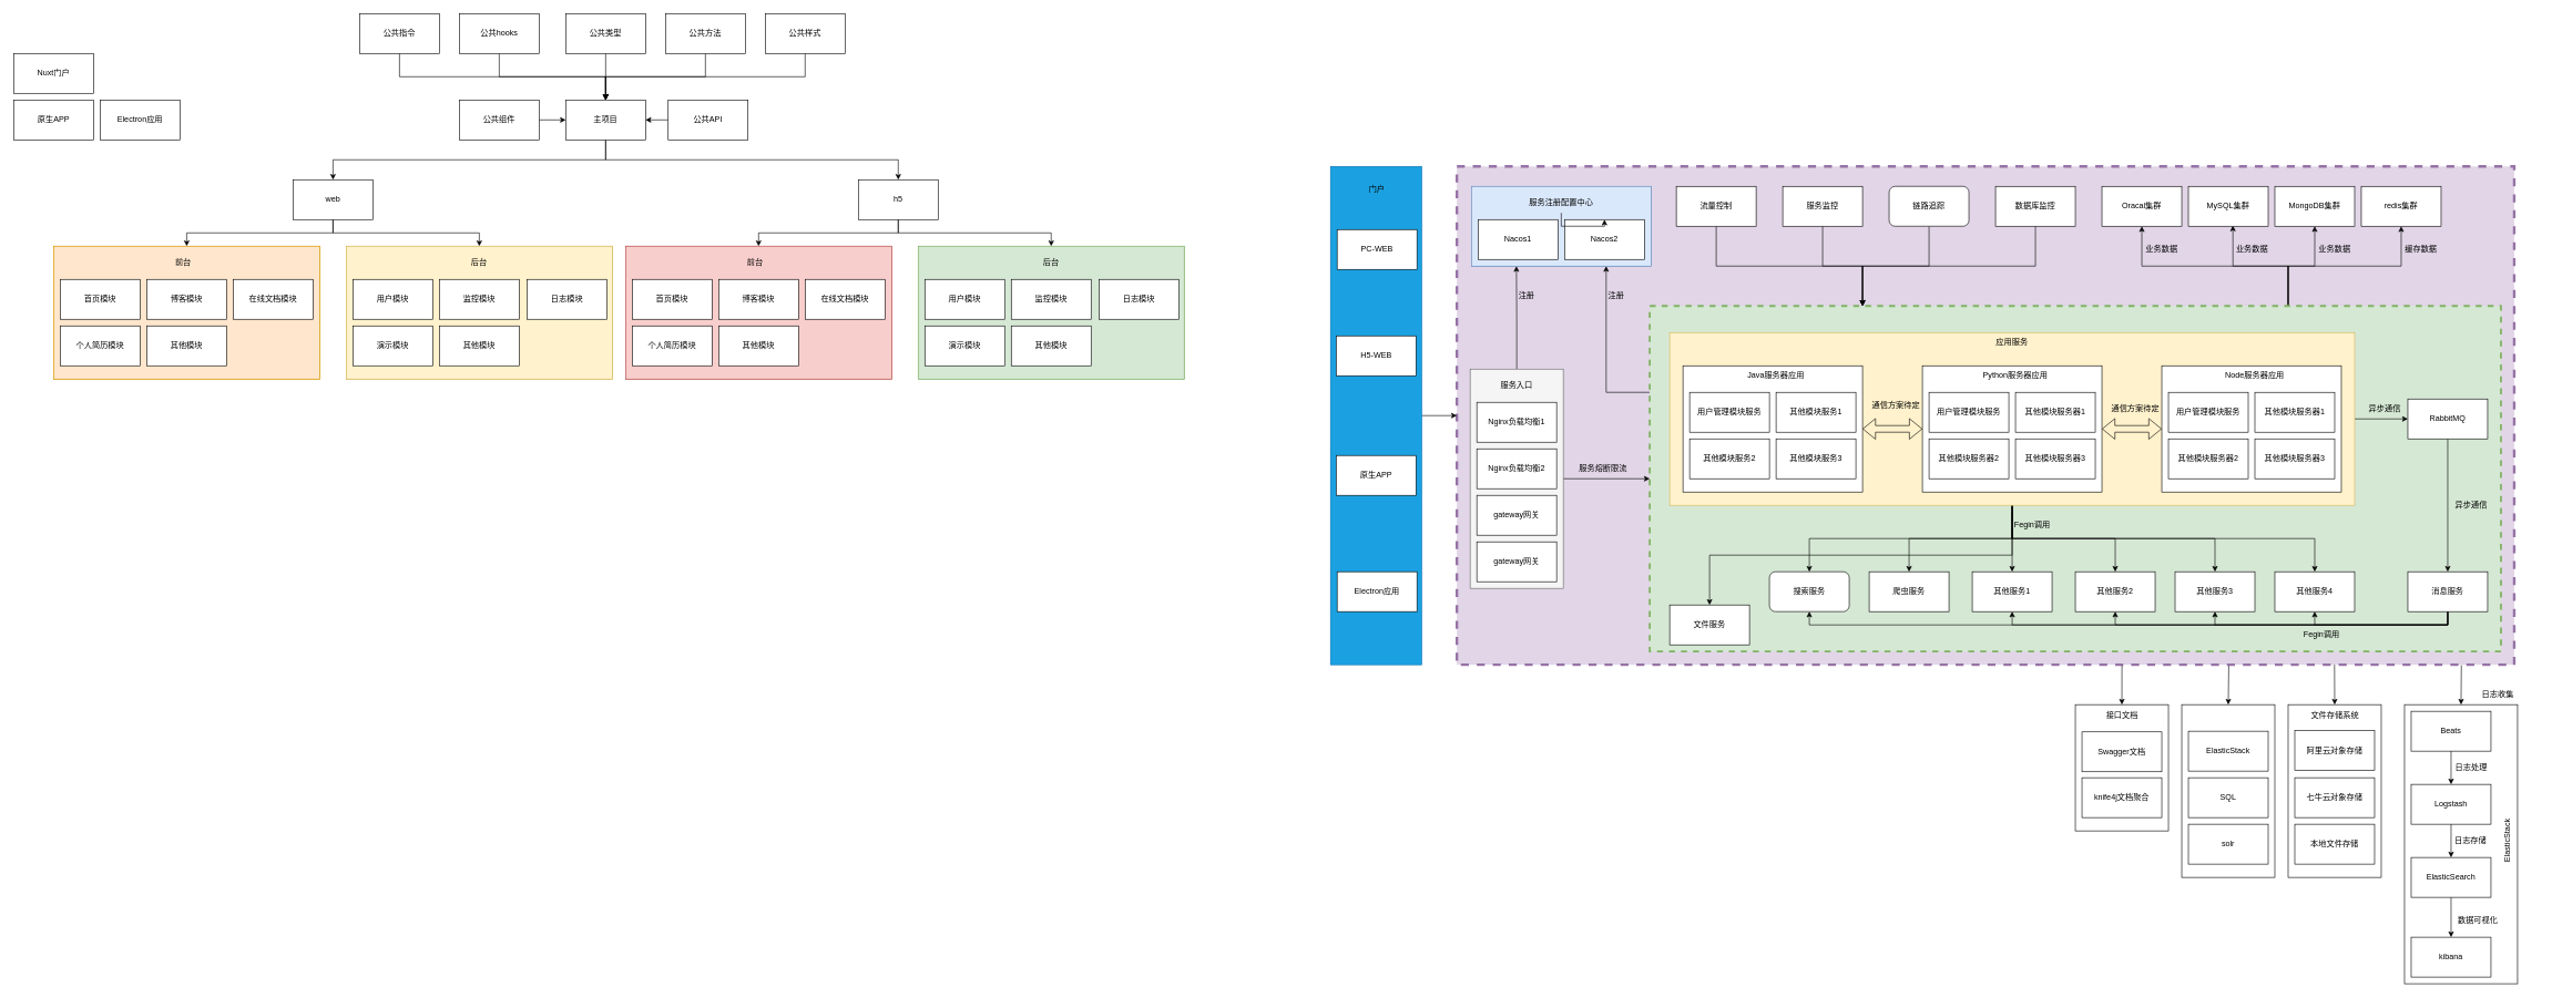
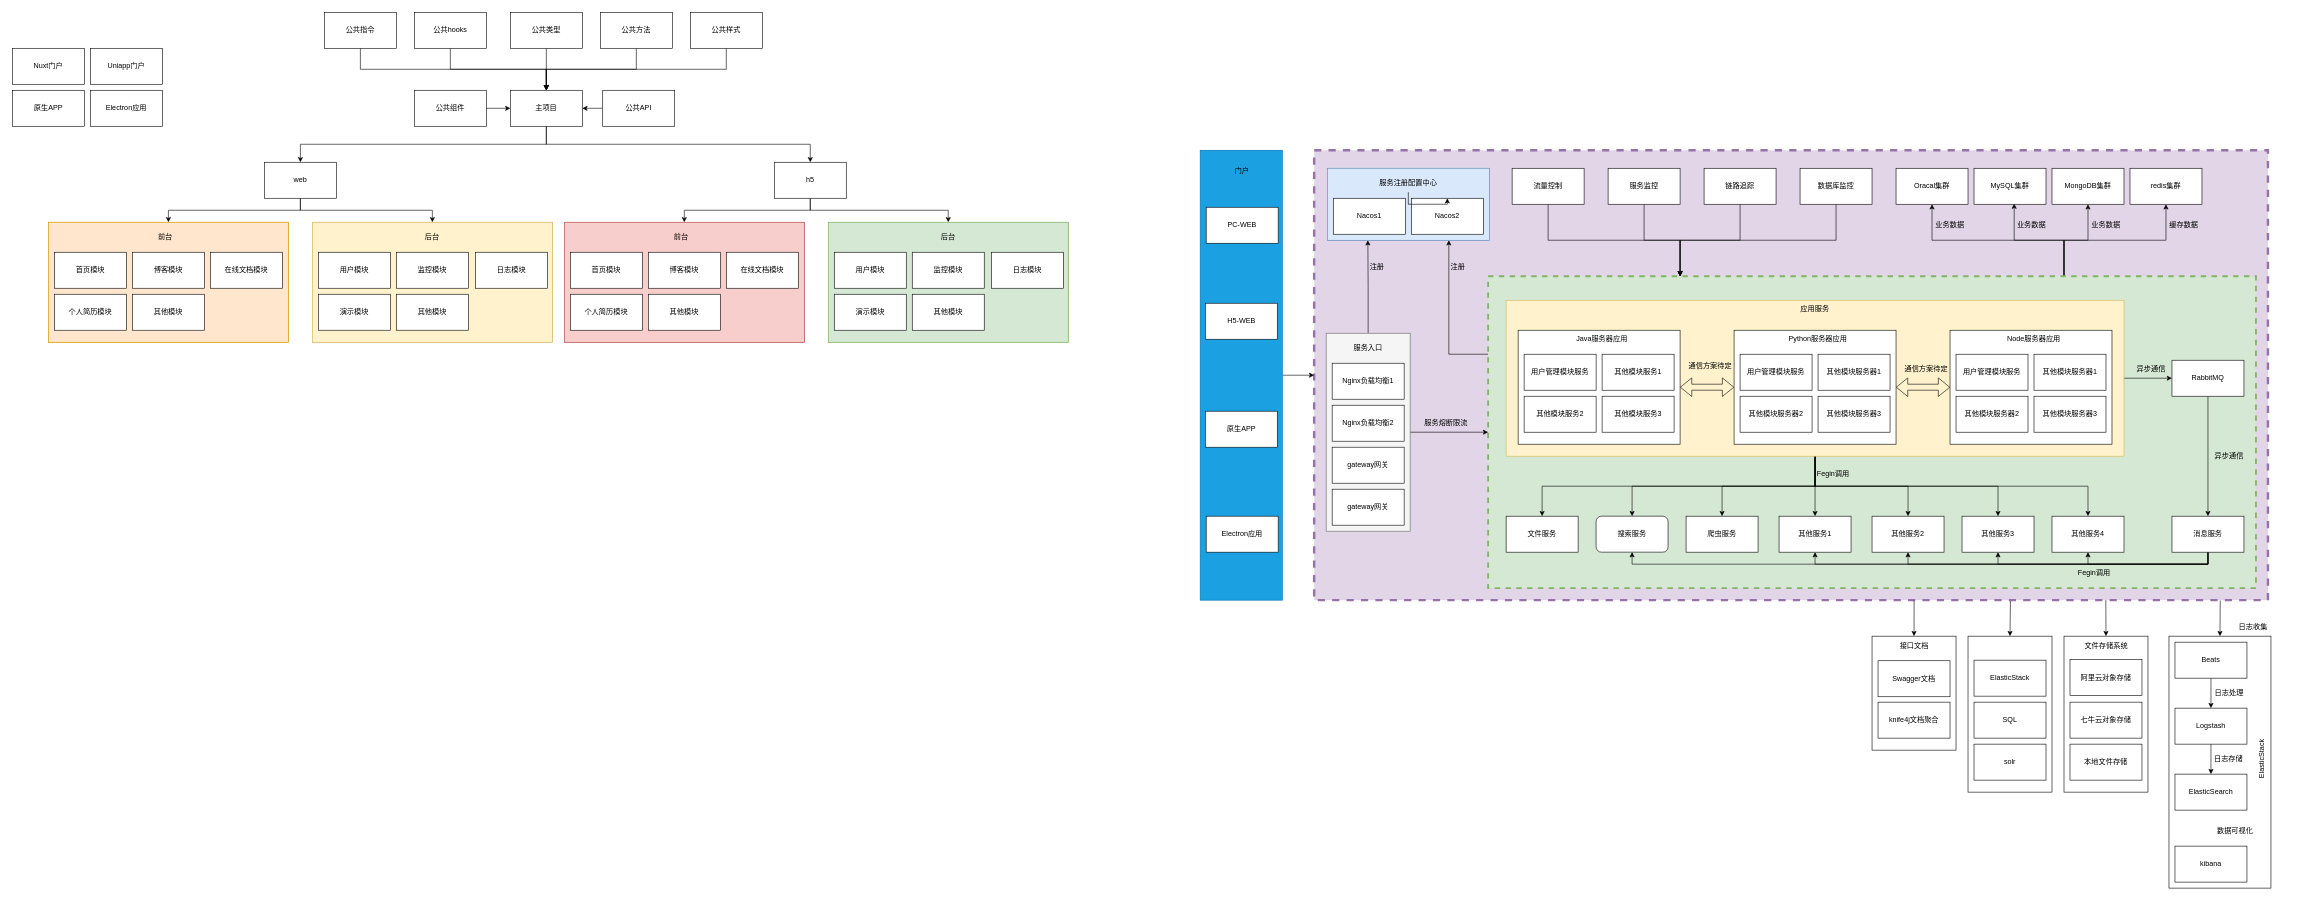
+ <mxCell id="31" value="Uniapp门户" style="rounded=0;whiteSpace=wrap;html=1;" vertex="1" parent="1"><mxGeometry x="150" y="80" width="120" height="60" as="geometry" /></mxCell>
- <mxCell id="146" value="链路追踪" style="whiteSpace=wrap;html=1;strokeWidth=1;fillColor=default;rounded=1;" vertex="1" parent="1"><mxGeometry x="2840" y="280" width="120" height="60" as="geometry" /></mxCell>
+ <mxCell id="146" value="链路追踪" style="rounded=0;whiteSpace=wrap;html=1;strokeWidth=1;fillColor=default;" vertex="1" parent="1"><mxGeometry x="2840" y="280" width="120" height="60" as="geometry" /></mxCell>
- <mxCell id="75" value="文件服务" style="rounded=0;whiteSpace=wrap;html=1;" vertex="1" parent="1"><mxGeometry x="2510" y="910" width="120" height="60" as="geometry" /></mxCell>
+ <mxCell id="75" value="文件服务" style="rounded=0;whiteSpace=wrap;html=1;" vertex="1" parent="1"><mxGeometry x="2510" y="860" width="120" height="60" as="geometry" /></mxCell>
- <mxCell id="187" style="edgeStyle=orthogonalEdgeStyle;rounded=0;orthogonalLoop=1;jettySize=auto;html=1;exitX=0.5;exitY=1;exitDx=0;exitDy=0;entryX=0.5;entryY=0;entryDx=0;entryDy=0;" edge="1" parent="179" source="184" target="186"><mxGeometry relative="1" as="geometry" /></mxCell>
